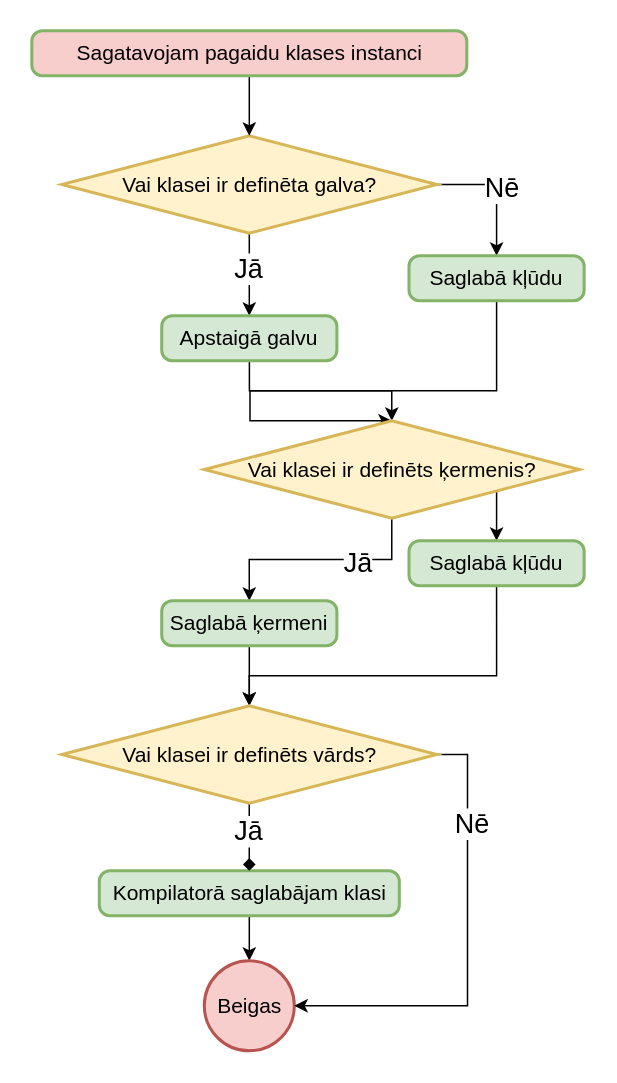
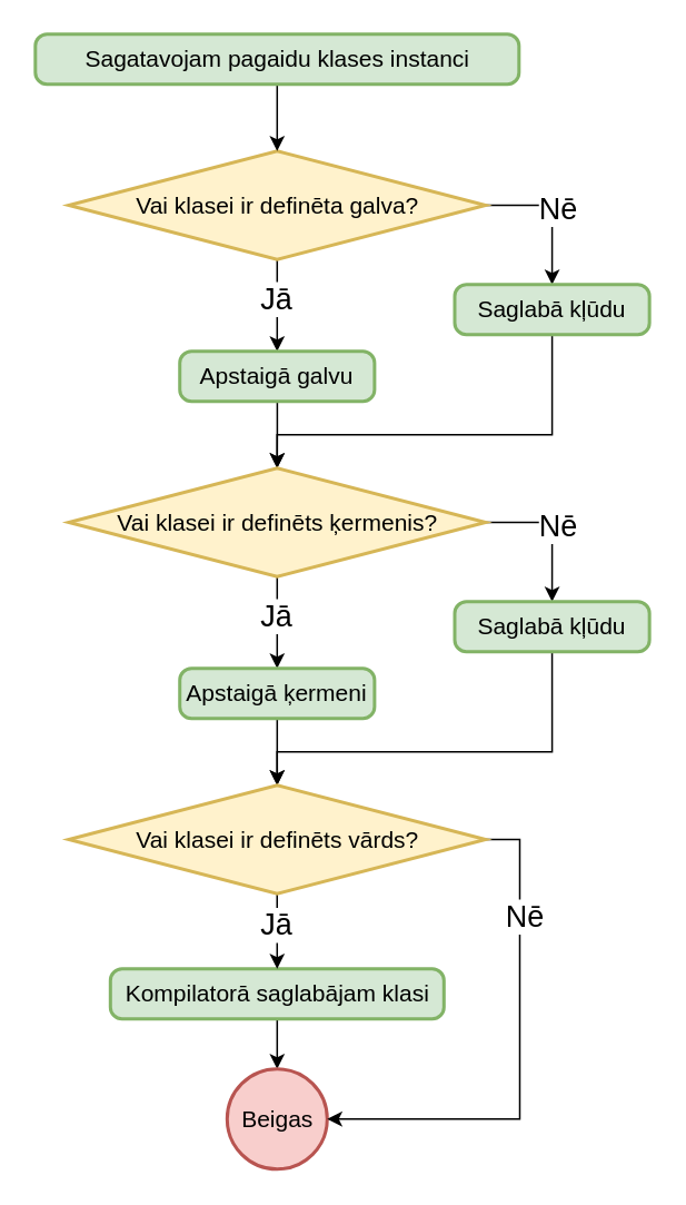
- <mxCell id="8" value="Sagatavojam pagaidu klases instanci" style="rounded=1;whiteSpace=wrap;html=1;absoluteArcSize=1;arcSize=14;strokeWidth=2;fontSize=14;fillColor=#f8cecc;strokeColor=#82b366;" parent="1" vertex="1"><mxGeometry x="20.54" y="20" width="290" height="30" as="geometry" /></mxCell>
+ <mxCell id="8" value="Sagatavojam pagaidu klases instanci" style="rounded=1;whiteSpace=wrap;html=1;absoluteArcSize=1;arcSize=14;strokeWidth=2;fontSize=14;fillColor=#d5e8d4;strokeColor=#82b366;" parent="1" vertex="1"><mxGeometry x="20.54" y="20" width="290" height="30" as="geometry" /></mxCell>
- <mxCell id="17" value="Vai klasei ir definēts ķermenis?" style="strokeWidth=2;html=1;shape=mxgraph.flowchart.decision;whiteSpace=wrap;fontSize=14;fillColor=#fff2cc;strokeColor=#d6b656;" parent="1" vertex="1"><mxGeometry x="135.53" y="280" width="250" height="65" as="geometry" /></mxCell>
+ <mxCell id="17" value="Vai klasei ir definēts ķermenis?" style="strokeWidth=2;html=1;shape=mxgraph.flowchart.decision;whiteSpace=wrap;fontSize=14;fillColor=#fff2cc;strokeColor=#d6b656;" parent="1" vertex="1"><mxGeometry x="40.53" y="280" width="250" height="65" as="geometry" /></mxCell>
- <mxCell id="19" value="Saglabā ķermeni" style="rounded=1;whiteSpace=wrap;html=1;absoluteArcSize=1;arcSize=14;strokeWidth=2;fontSize=14;fillColor=#d5e8d4;strokeColor=#82b366;" parent="1" vertex="1"><mxGeometry x="107.15" y="400" width="116.77" height="30" as="geometry" /></mxCell>
+ <mxCell id="19" value="Apstaigā ķermeni" style="rounded=1;whiteSpace=wrap;html=1;absoluteArcSize=1;arcSize=14;strokeWidth=2;fontSize=14;fillColor=#d5e8d4;strokeColor=#82b366;" parent="1" vertex="1"><mxGeometry x="107.15" y="400" width="116.77" height="30" as="geometry" /></mxCell>
- <mxCell id="25" style="edgeStyle=orthogonalEdgeStyle;rounded=0;orthogonalLoop=1;jettySize=auto;html=1;entryX=0.5;entryY=0;entryDx=0;entryDy=0;endArrow=diamond;" parent="1" source="29" target="24" edge="1"><mxGeometry relative="1" as="geometry"><Array as="points"><mxPoint x="166" y="550" /><mxPoint x="166" y="550" /></Array></mxGeometry></mxCell>
+ <mxCell id="25" style="edgeStyle=orthogonalEdgeStyle;rounded=0;orthogonalLoop=1;jettySize=auto;html=1;entryX=0.5;entryY=0;entryDx=0;entryDy=0;" parent="1" source="29" target="24" edge="1"><mxGeometry relative="1" as="geometry"><Array as="points"><mxPoint x="166" y="550" /><mxPoint x="166" y="550" /></Array></mxGeometry></mxCell>
